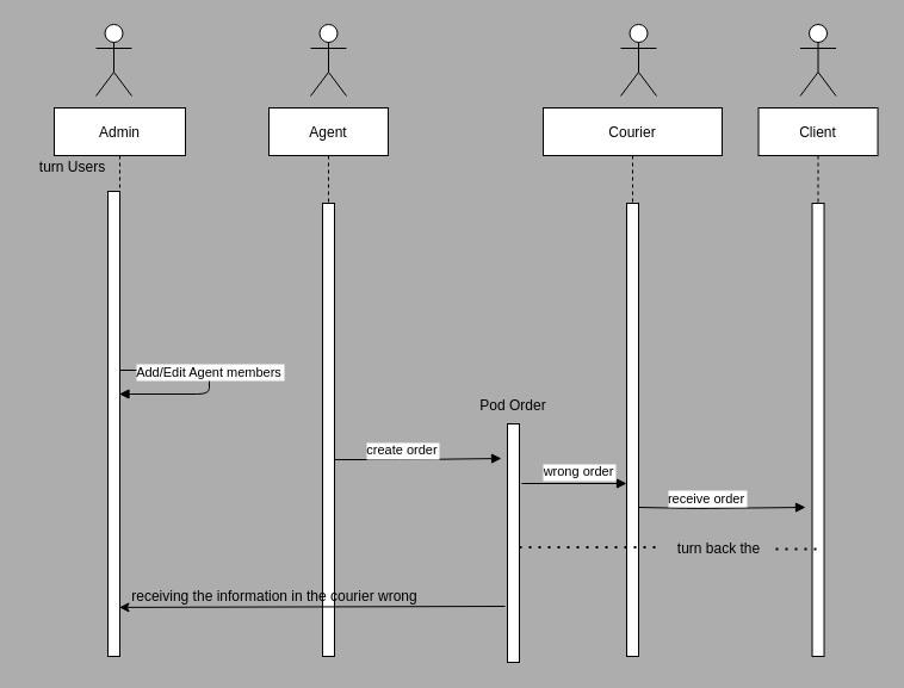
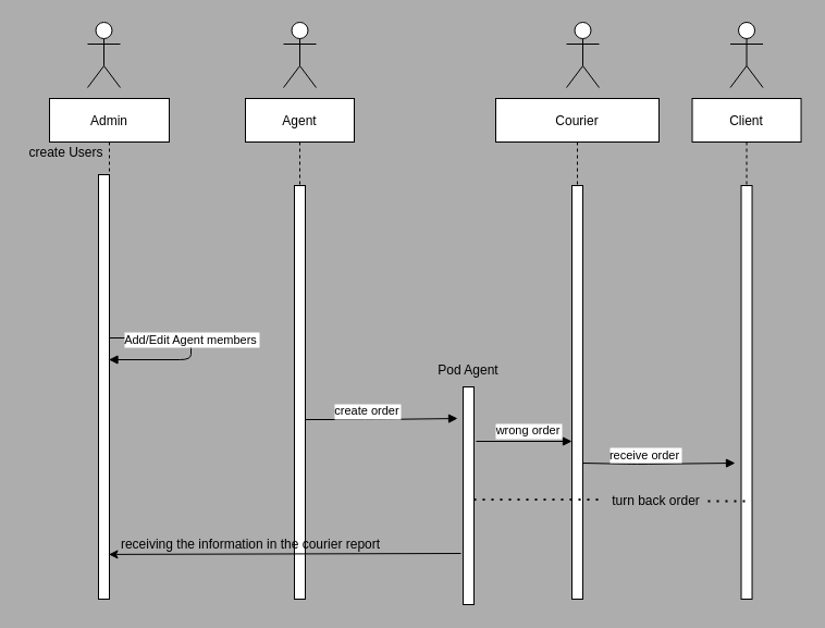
- <mxCell id="4" value="turn Users" style="text;html=1;align=center;verticalAlign=middle;resizable=0;points=[];autosize=1;strokeColor=none;fillColor=none;" vertex="1" parent="2"><mxGeometry x="-25" y="40" width="80" height="20" as="geometry" /></mxCell>
+ <mxCell id="4" value="create Users" style="text;html=1;align=center;verticalAlign=middle;resizable=0;points=[];autosize=1;strokeColor=none;fillColor=none;" vertex="1" parent="2"><mxGeometry x="-25" y="40" width="80" height="20" as="geometry" /></mxCell>
- <mxCell id="17" value="Pod Order" style="text;html=1;strokeColor=none;fillColor=none;align=center;verticalAlign=middle;whiteSpace=wrap;rounded=0;" vertex="1" parent="1"><mxGeometry x="400" y="325" width="60" height="30" as="geometry" /></mxCell>
+ <mxCell id="17" value="Pod Agent" style="text;html=1;strokeColor=none;fillColor=none;align=center;verticalAlign=middle;whiteSpace=wrap;rounded=0;" vertex="1" parent="1"><mxGeometry x="400" y="325" width="60" height="30" as="geometry" /></mxCell>
- <mxCell id="9" value="turn back the" style="text;html=1;strokeColor=none;fillColor=none;align=center;verticalAlign=middle;whiteSpace=wrap;rounded=0;" vertex="1" parent="7"><mxGeometry x="100" y="355" width="95" height="30" as="geometry" /></mxCell>
+ <mxCell id="9" value="turn back order" style="text;html=1;strokeColor=none;fillColor=none;align=center;verticalAlign=middle;whiteSpace=wrap;rounded=0;" vertex="1" parent="7"><mxGeometry x="100" y="355" width="95" height="30" as="geometry" /></mxCell>
- <mxCell id="30" value="receiving the information in the courier wrong" style="text;html=1;strokeColor=none;fillColor=none;align=center;verticalAlign=middle;whiteSpace=wrap;rounded=0;" vertex="1" parent="1"><mxGeometry x="95" y="485" width="270" height="30" as="geometry" /></mxCell>
+ <mxCell id="30" value="receiving the information in the courier report" style="text;html=1;strokeColor=none;fillColor=none;align=center;verticalAlign=middle;whiteSpace=wrap;rounded=0;" vertex="1" parent="1"><mxGeometry x="95" y="485" width="270" height="30" as="geometry" /></mxCell>
